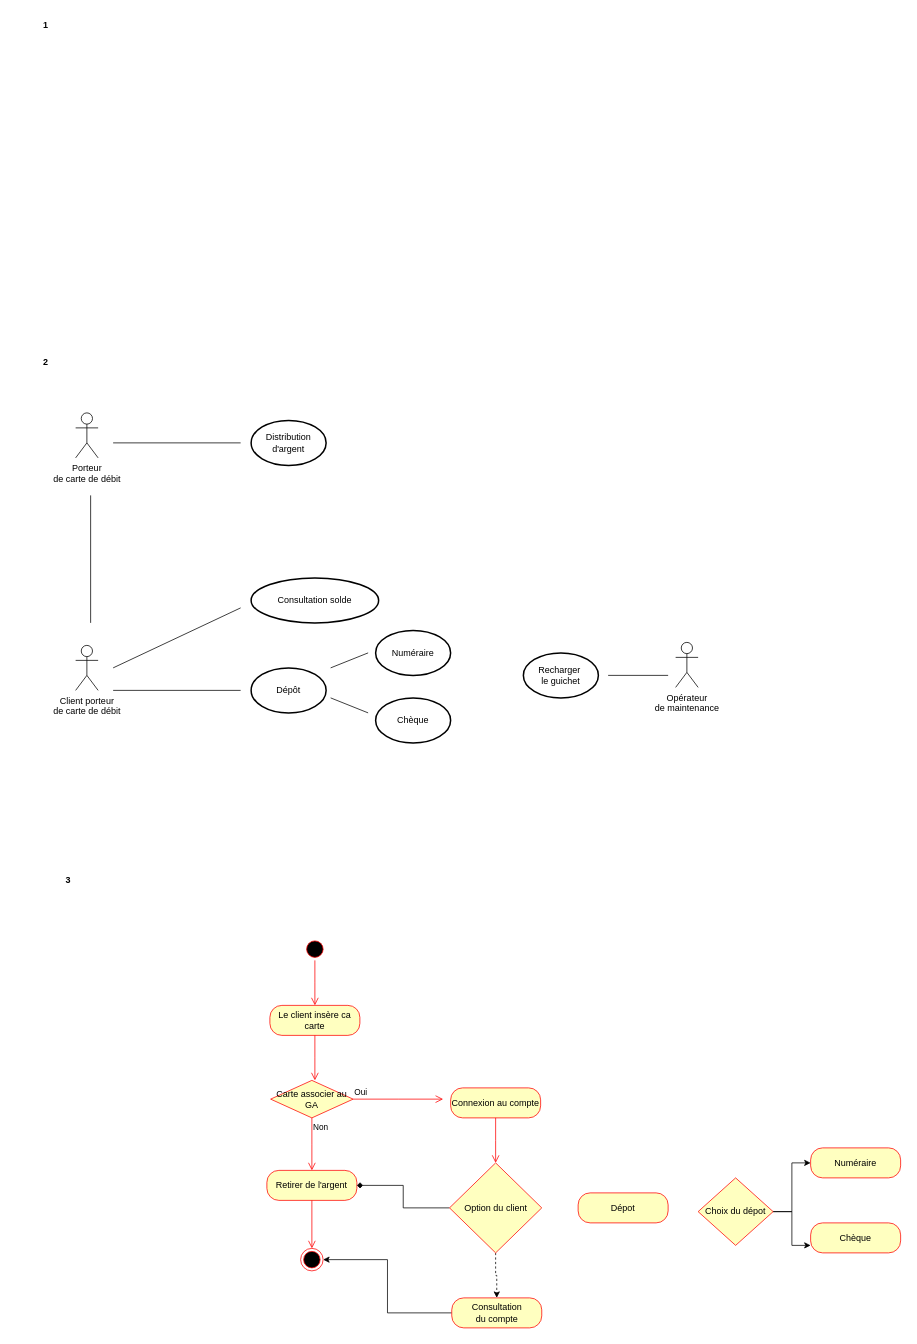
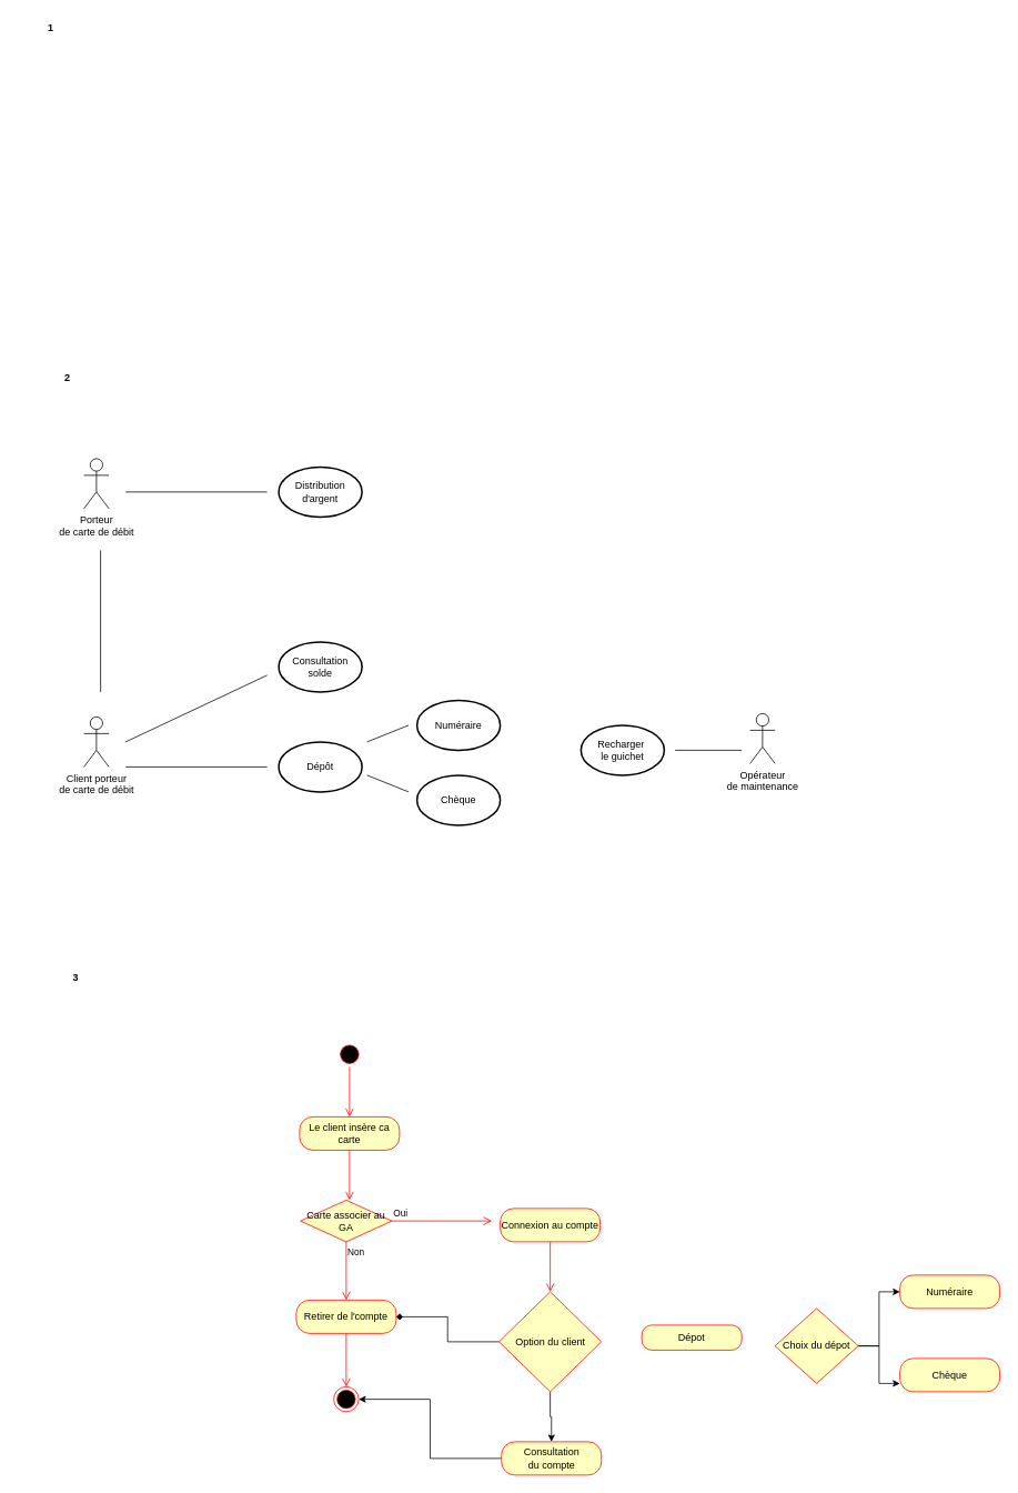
- <mxCell id="3" value="2" style="text;align=center;fontStyle=1;verticalAlign=middle;spacingLeft=3;spacingRight=3;strokeColor=none;rotatable=0;points=[[0,0.5],[1,0.5]];portConstraint=eastwest;html=1;" vertex="1" parent="1"><mxGeometry x="20" y="470" width="80" height="26" as="geometry" /></mxCell>
+ <mxCell id="3" value="2" style="text;align=center;fontStyle=1;verticalAlign=middle;spacingLeft=3;spacingRight=3;strokeColor=none;rotatable=0;points=[[0,0.5],[1,0.5]];portConstraint=eastwest;html=1;" vertex="1" parent="1"><mxGeometry x="40" y="440" width="80" height="26" as="geometry" /></mxCell>
- <mxCell id="8" value="Consultation solde" style="strokeWidth=2;html=1;shape=mxgraph.flowchart.start_1;whiteSpace=wrap;" vertex="1" parent="1"><mxGeometry x="334" y="770" width="170" height="60" as="geometry" /></mxCell>
+ <mxCell id="8" value="Consultation solde" style="strokeWidth=2;html=1;shape=mxgraph.flowchart.start_1;whiteSpace=wrap;" vertex="1" parent="1"><mxGeometry x="334" y="770" width="100" height="60" as="geometry" /></mxCell>
- <mxCell id="28" value="Retirer de l'argent" style="rounded=1;whiteSpace=wrap;html=1;arcSize=40;fontColor=#000000;fillColor=#ffffc0;strokeColor=#ff0000;" vertex="1" parent="1"><mxGeometry x="355" y="1560" width="120" height="40" as="geometry" /></mxCell>
+ <mxCell id="28" value="Retirer de l'compte" style="rounded=1;whiteSpace=wrap;html=1;arcSize=40;fontColor=#000000;fillColor=#ffffc0;strokeColor=#ff0000;" vertex="1" parent="1"><mxGeometry x="355" y="1560" width="120" height="40" as="geometry" /></mxCell>
- <mxCell id="35" value="Dépot" style="rounded=1;whiteSpace=wrap;html=1;arcSize=40;fontColor=#000000;fillColor=#ffffc0;strokeColor=#ff0000;" vertex="1" parent="1"><mxGeometry x="770" y="1590" width="120" height="40" as="geometry" /></mxCell>
+ <mxCell id="35" value="Dépot" style="rounded=1;whiteSpace=wrap;html=1;arcSize=40;fontColor=#000000;fillColor=#ffffc0;strokeColor=#ff0000;" vertex="1" parent="1"><mxGeometry x="770" y="1590" width="120" height="30" as="geometry" /></mxCell>
- <mxCell id="33" style="edgeStyle=orthogonalEdgeStyle;rounded=0;orthogonalLoop=1;jettySize=auto;html=1;entryX=0.5;entryY=0;entryDx=0;entryDy=0;dashed=1;" edge="1" parent="1" source="34" target="43"><mxGeometry relative="1" as="geometry" /></mxCell>
+ <mxCell id="33" style="edgeStyle=orthogonalEdgeStyle;rounded=0;orthogonalLoop=1;jettySize=auto;html=1;entryX=0.5;entryY=0;entryDx=0;entryDy=0;" edge="1" parent="1" source="34" target="43"><mxGeometry relative="1" as="geometry" /></mxCell>
